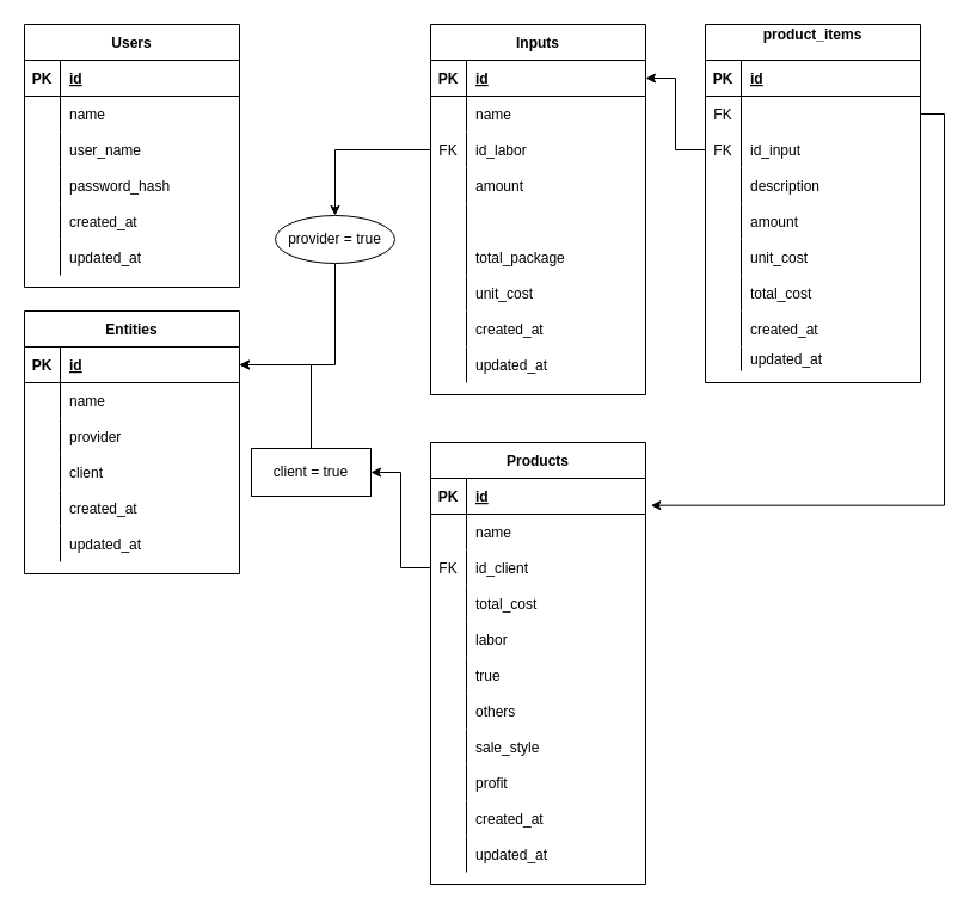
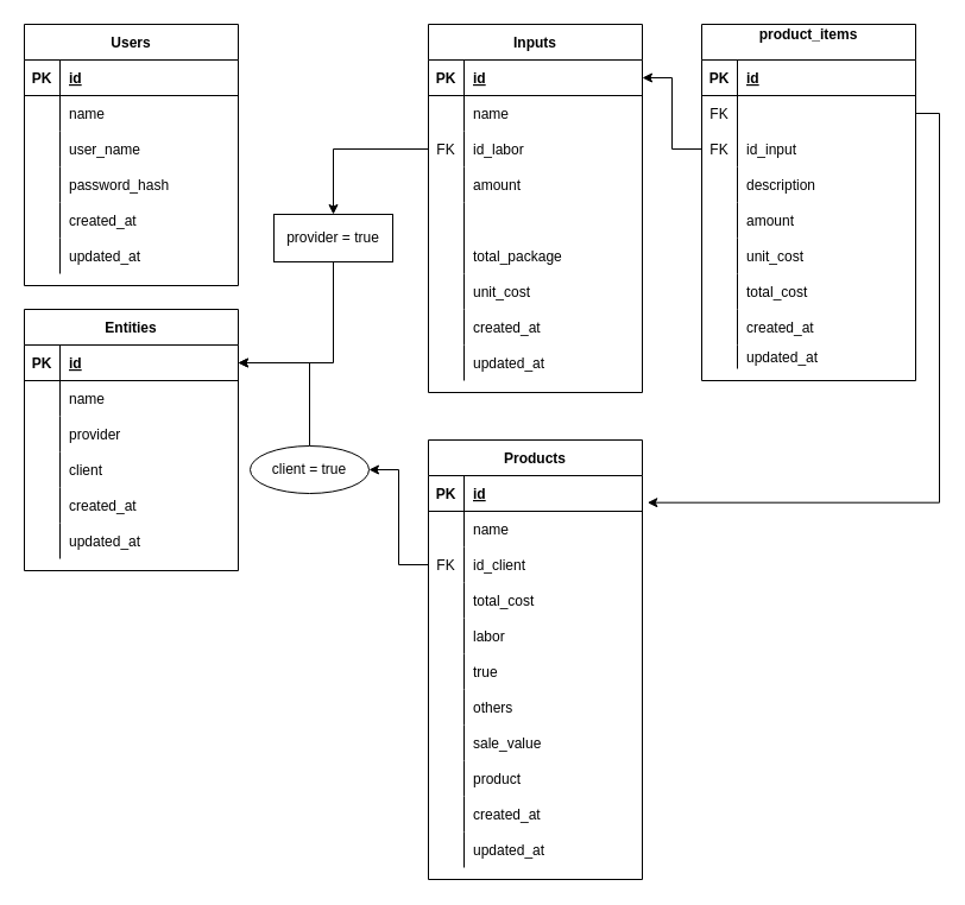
- <mxCell id="102" value="provider = true" style="ellipse;whiteSpace=wrap;html=1;align=center;" vertex="1" parent="1"><mxGeometry x="230" y="180" width="100" height="40" as="geometry" /></mxCell>
+ <mxCell id="102" value="provider = true" style="whiteSpace=wrap;html=1;align=center;rounded=0;" vertex="1" parent="1"><mxGeometry x="230" y="180" width="100" height="40" as="geometry" /></mxCell>
- <mxCell id="105" value="client = true" style="whiteSpace=wrap;html=1;align=center;rounded=0;" vertex="1" parent="1"><mxGeometry x="210" y="375" width="100" height="40" as="geometry" /></mxCell>
+ <mxCell id="105" value="client = true" style="ellipse;whiteSpace=wrap;html=1;align=center;" vertex="1" parent="1"><mxGeometry x="210" y="375" width="100" height="40" as="geometry" /></mxCell>
- <mxCell id="91" value="sale_style" style="shape=partialRectangle;connectable=0;fillColor=none;top=0;left=0;bottom=0;right=0;align=left;spacingLeft=6;overflow=hidden;" vertex="1" parent="89"><mxGeometry x="30" width="150" height="30" as="geometry" /></mxCell>
+ <mxCell id="91" value="sale_value" style="shape=partialRectangle;connectable=0;fillColor=none;top=0;left=0;bottom=0;right=0;align=left;spacingLeft=6;overflow=hidden;" vertex="1" parent="89"><mxGeometry x="30" width="150" height="30" as="geometry" /></mxCell>
- <mxCell id="94" value="profit" style="shape=partialRectangle;connectable=0;fillColor=none;top=0;left=0;bottom=0;right=0;align=left;spacingLeft=6;overflow=hidden;" vertex="1" parent="92"><mxGeometry x="30" width="150" height="30" as="geometry" /></mxCell>
+ <mxCell id="94" value="product" style="shape=partialRectangle;connectable=0;fillColor=none;top=0;left=0;bottom=0;right=0;align=left;spacingLeft=6;overflow=hidden;" vertex="1" parent="92"><mxGeometry x="30" width="150" height="30" as="geometry" /></mxCell>
